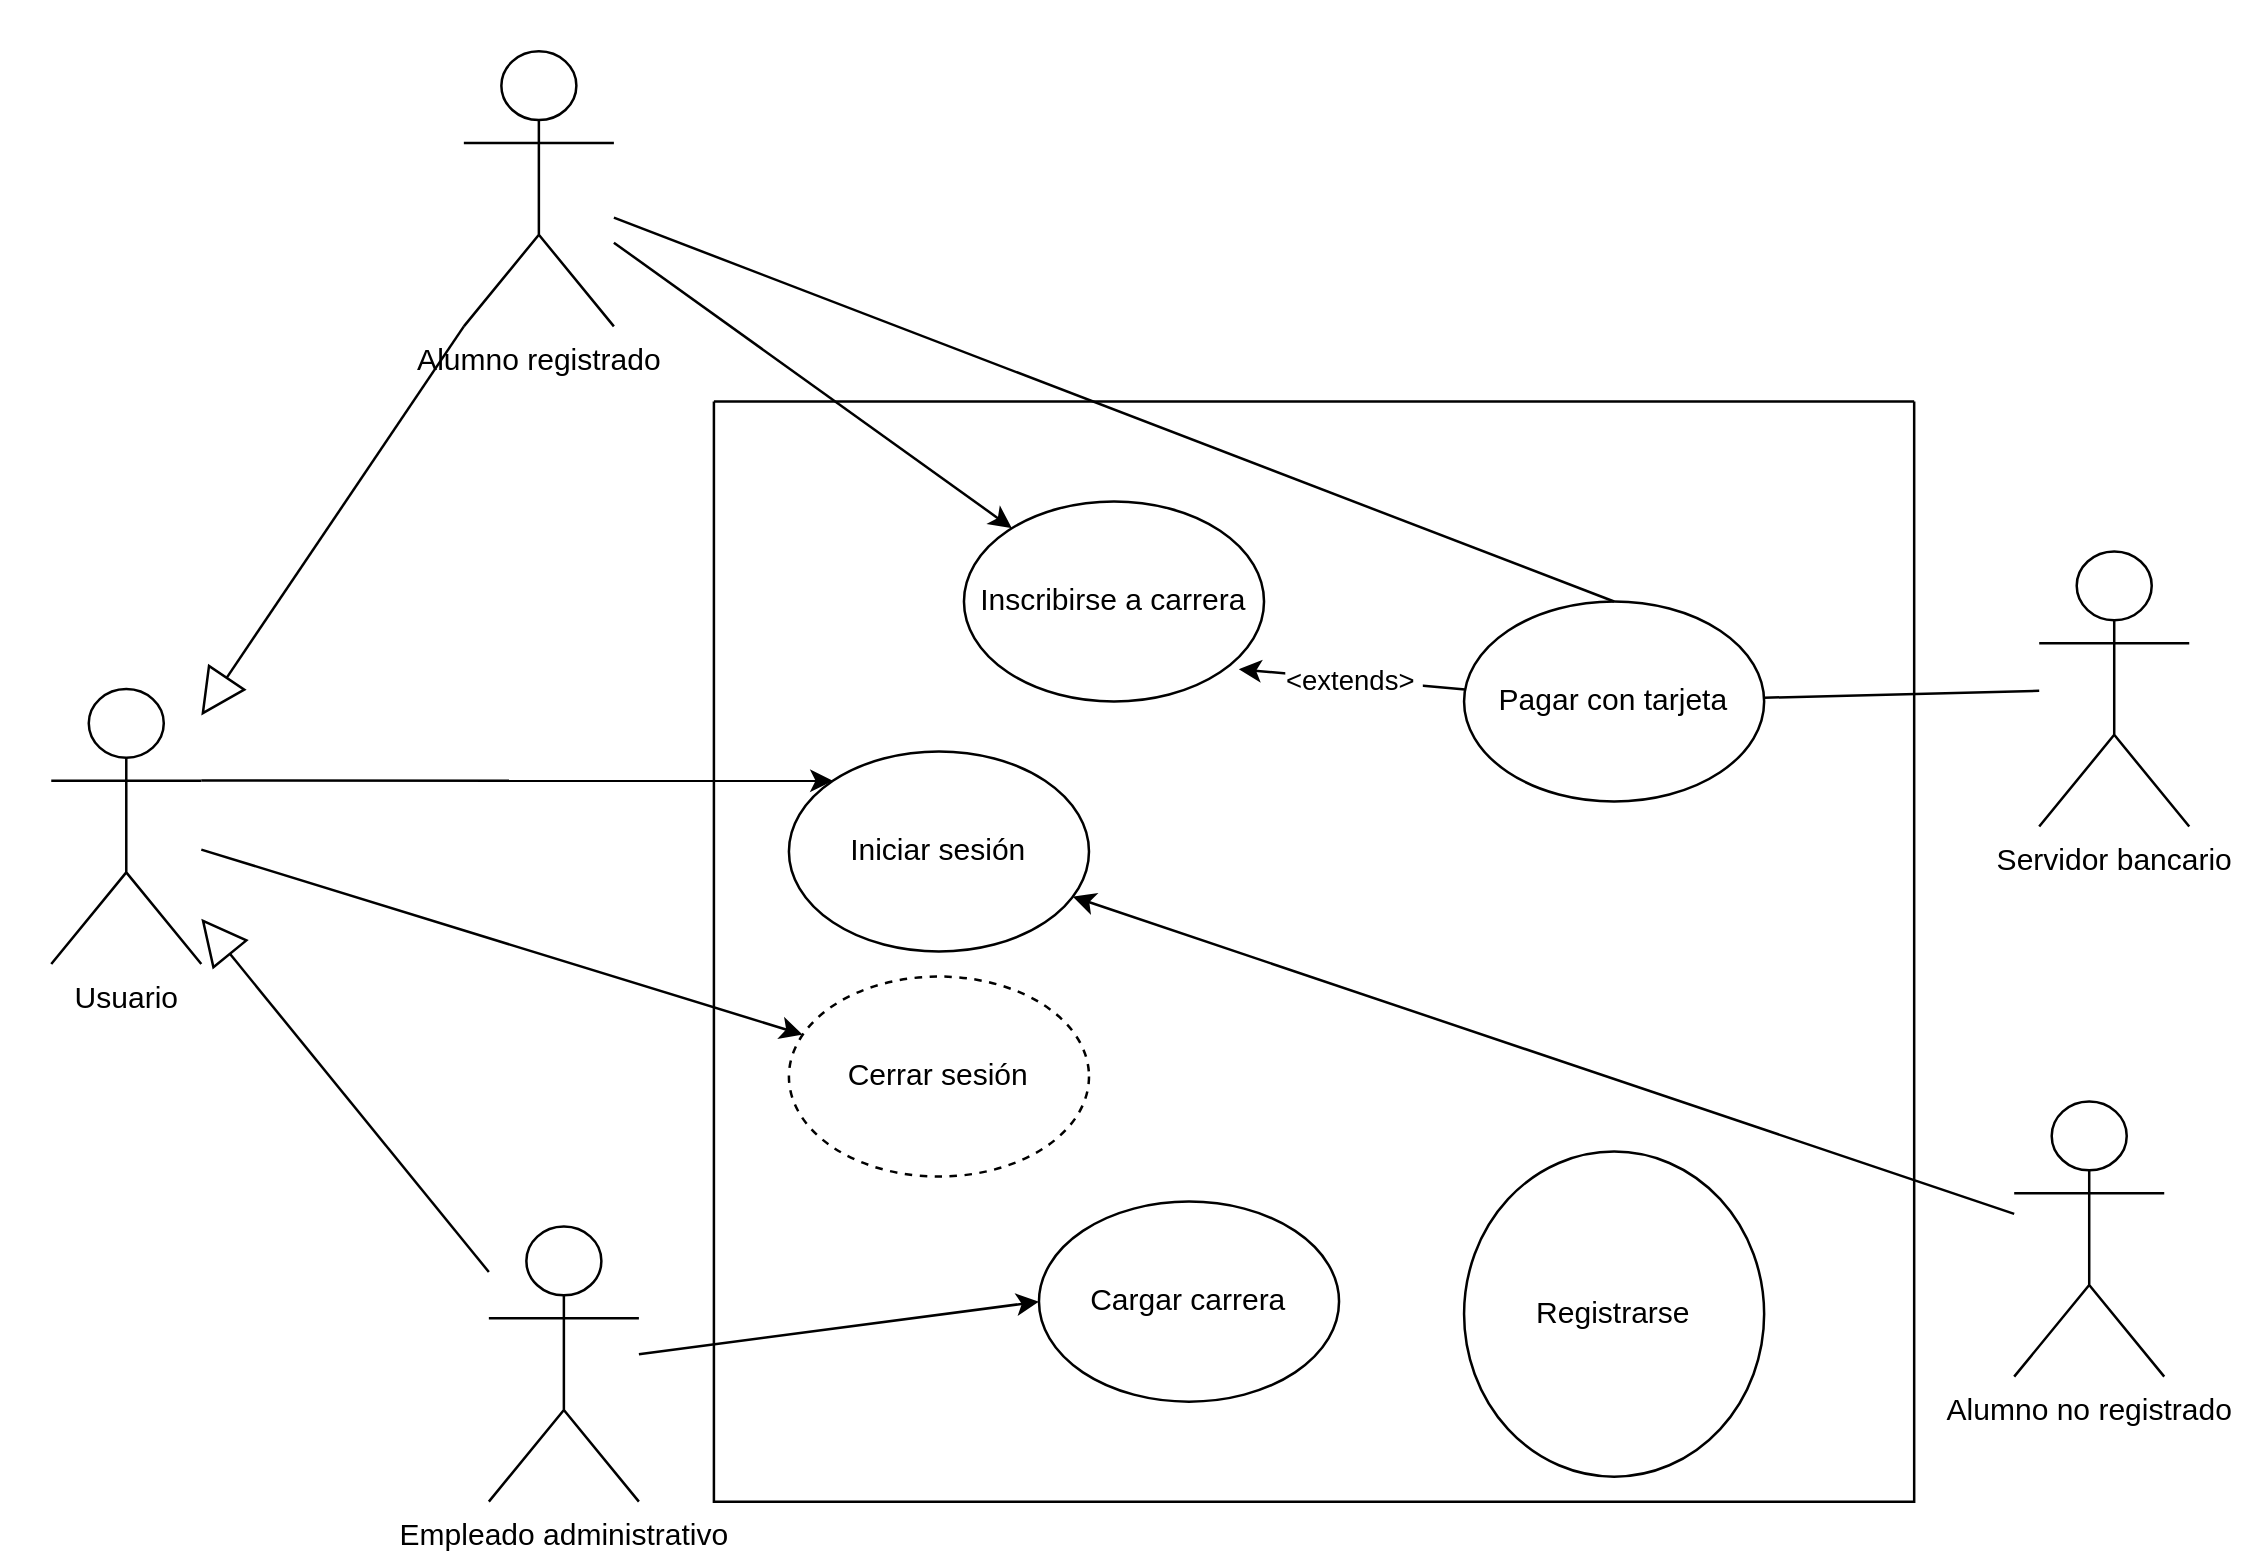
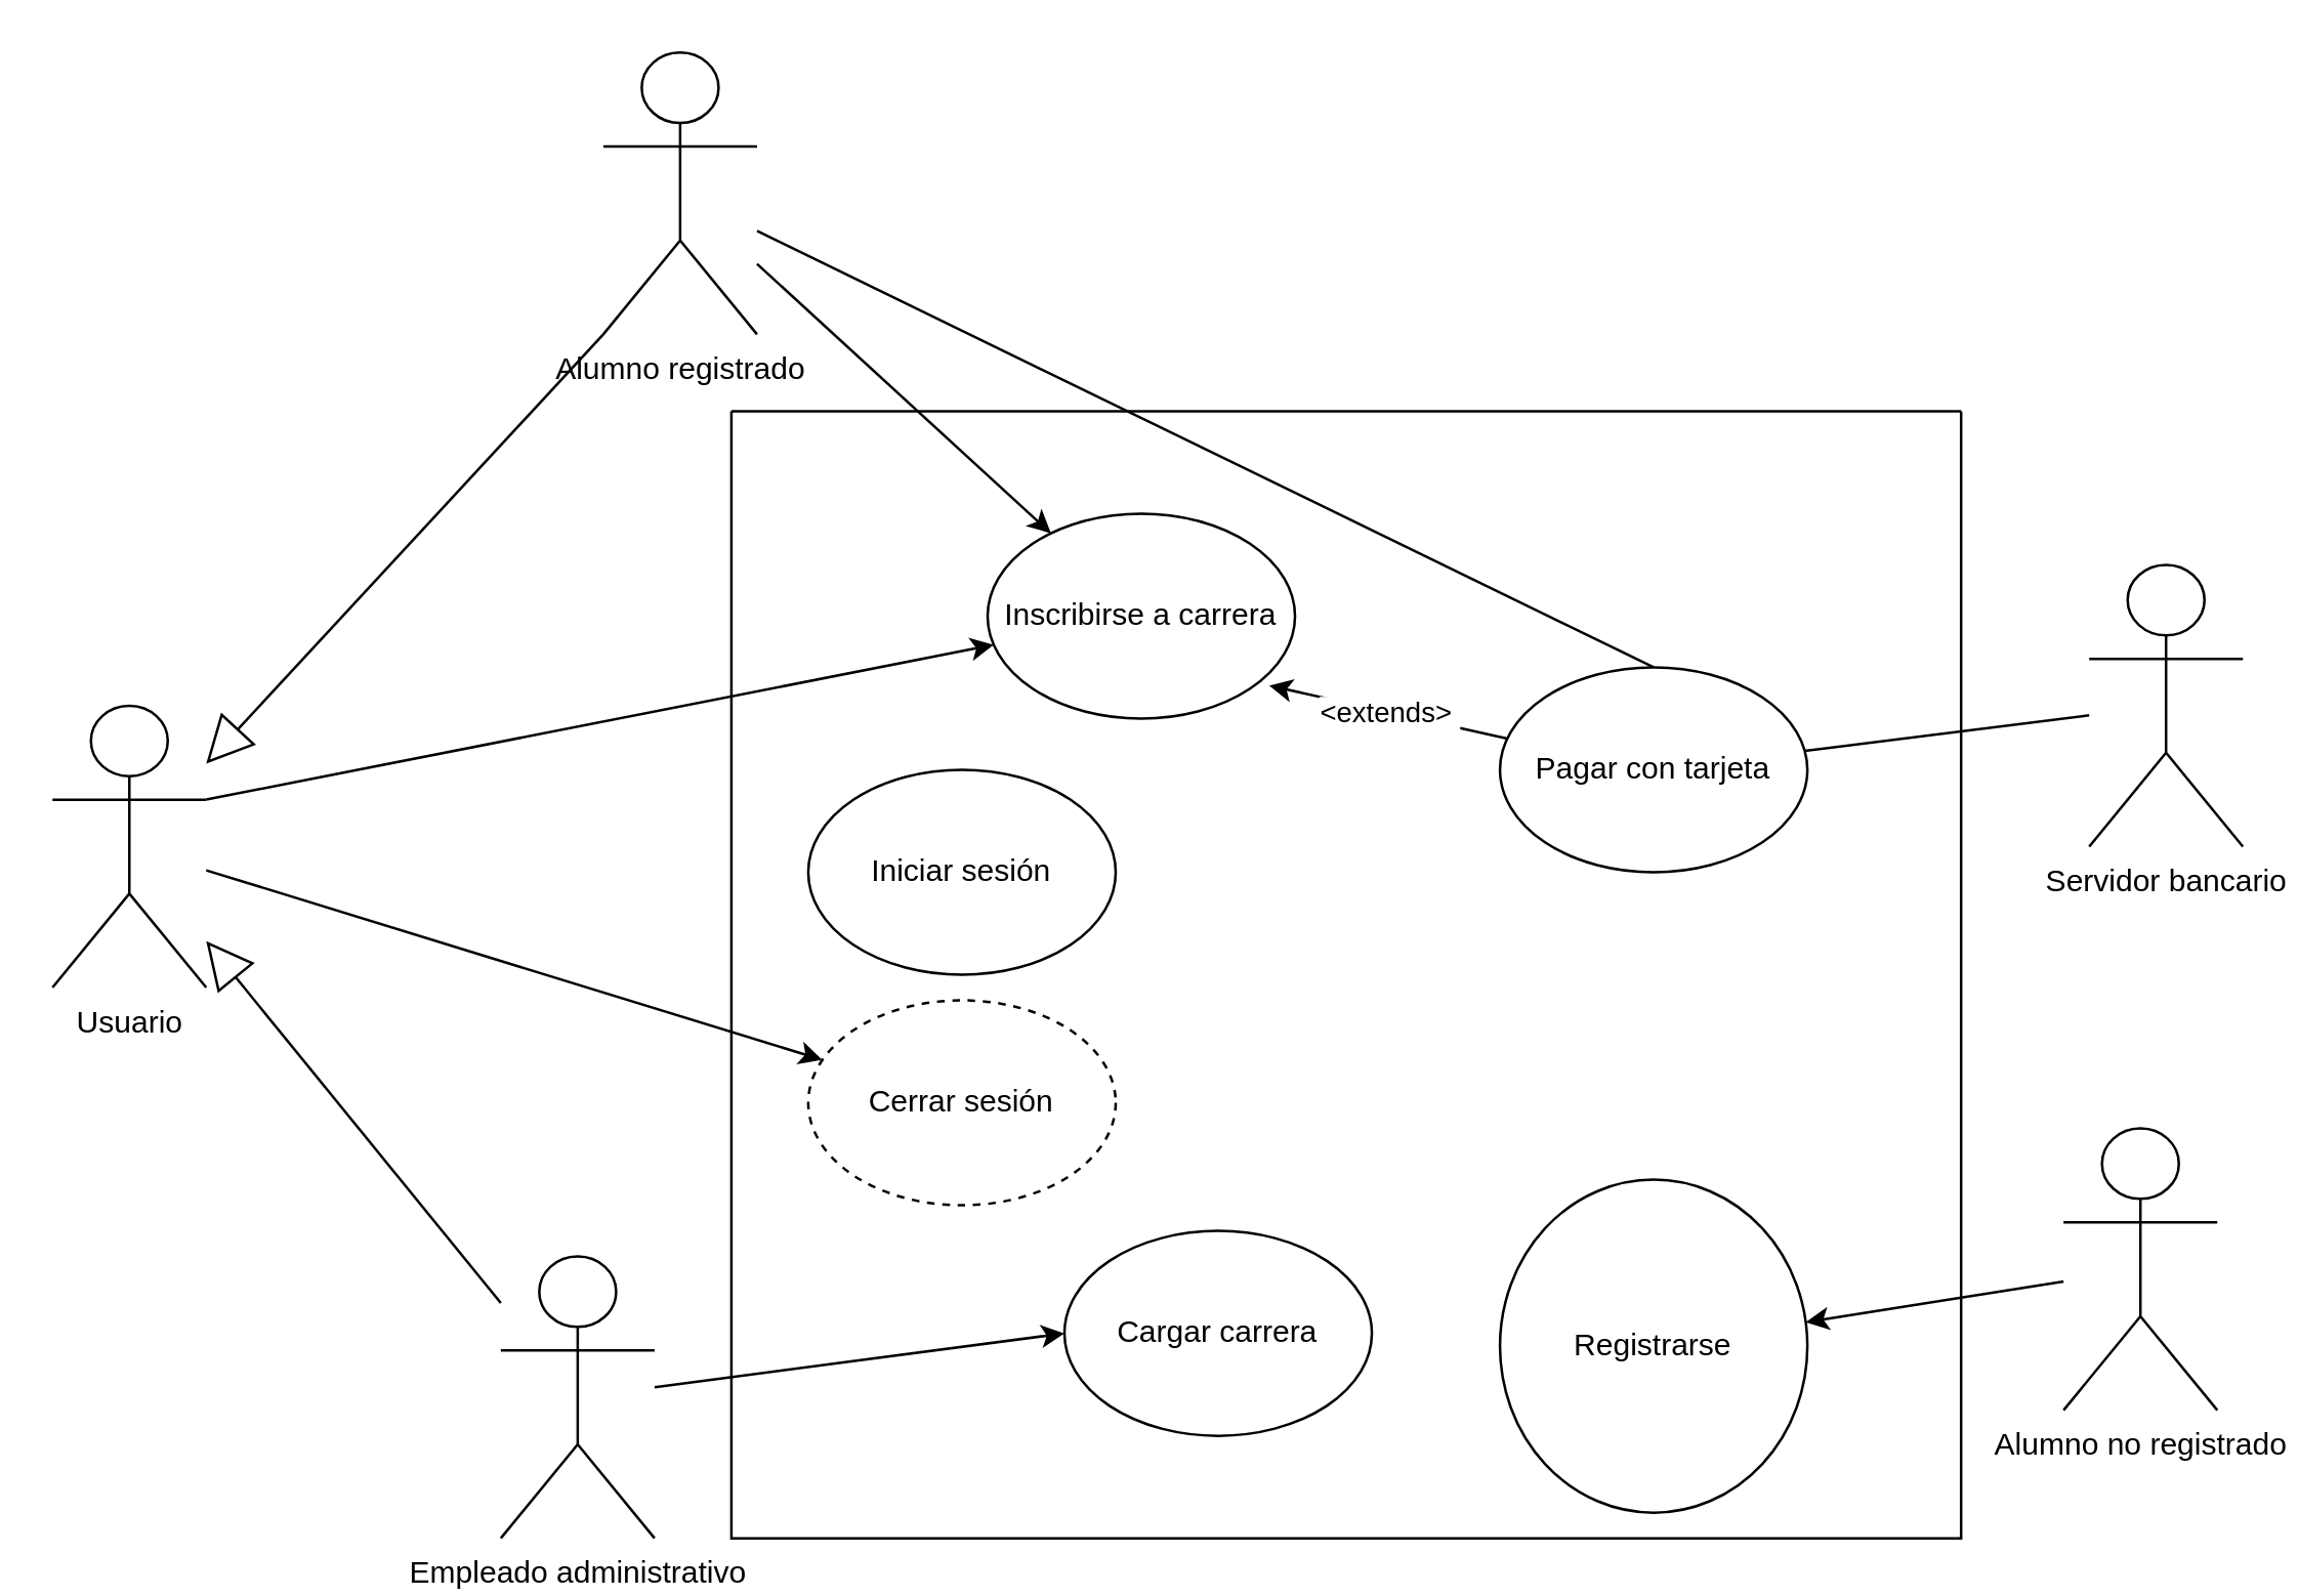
- <mxCell id="12" value="Alumno registrado&lt;br&gt;" style="shape=umlActor;verticalLabelPosition=bottom;verticalAlign=top;html=1;outlineConnect=0;" vertex="1" parent="1"><mxGeometry x="185" y="20" width="60" height="110" as="geometry" /></mxCell>
+ <mxCell id="12" value="Alumno registrado&lt;br&gt;" style="shape=umlActor;verticalLabelPosition=bottom;verticalAlign=top;html=1;outlineConnect=0;" vertex="1" parent="1"><mxGeometry x="235" y="20" width="60" height="110" as="geometry" /></mxCell>
- <mxCell id="7" value="Pagar con tarjeta" style="ellipse;whiteSpace=wrap;html=1;" vertex="1" parent="2"><mxGeometry x="300" y="80" width="120" height="80" as="geometry" /></mxCell>
+ <mxCell id="7" value="Pagar con tarjeta" style="ellipse;whiteSpace=wrap;html=1;" vertex="1" parent="2"><mxGeometry x="300" y="100" width="120" height="80" as="geometry" /></mxCell>
- <mxCell id="19" value="" style="endArrow=classic;html=1;rounded=0;entryX=0;entryY=0;entryDx=0;entryDy=0;exitX=1;exitY=0.333;exitDx=0;exitDy=0;exitPerimeter=0;" edge="1" parent="1" source="11" target="5"><mxGeometry width="50" height="50" relative="1" as="geometry"><mxPoint x="105" y="282.258" as="sourcePoint" /><mxPoint x="328.599" y="336.355" as="targetPoint" /></mxGeometry></mxCell>
+ <mxCell id="19" value="" style="endArrow=classic;html=1;rounded=0;exitX=1;exitY=0.333;exitDx=0;exitDy=0;exitPerimeter=0;" edge="1" parent="1" source="11" target="4"><mxGeometry width="50" height="50" relative="1" as="geometry"><mxPoint x="105" y="282.258" as="sourcePoint" /><mxPoint x="328.599" y="336.355" as="targetPoint" /></mxGeometry></mxCell>
- <mxCell id="24" value="" style="endArrow=classic;html=1;rounded=0;" edge="1" parent="1" source="23" target="5"><mxGeometry width="50" height="50" relative="1" as="geometry"><mxPoint x="305" y="112.5" as="sourcePoint" /><mxPoint x="419.71" y="217.651" as="targetPoint" /></mxGeometry></mxCell>
+ <mxCell id="24" value="" style="endArrow=classic;html=1;rounded=0;" edge="1" parent="1" source="23" target="10"><mxGeometry width="50" height="50" relative="1" as="geometry"><mxPoint x="305" y="112.5" as="sourcePoint" /><mxPoint x="419.71" y="217.651" as="targetPoint" /></mxGeometry></mxCell>
